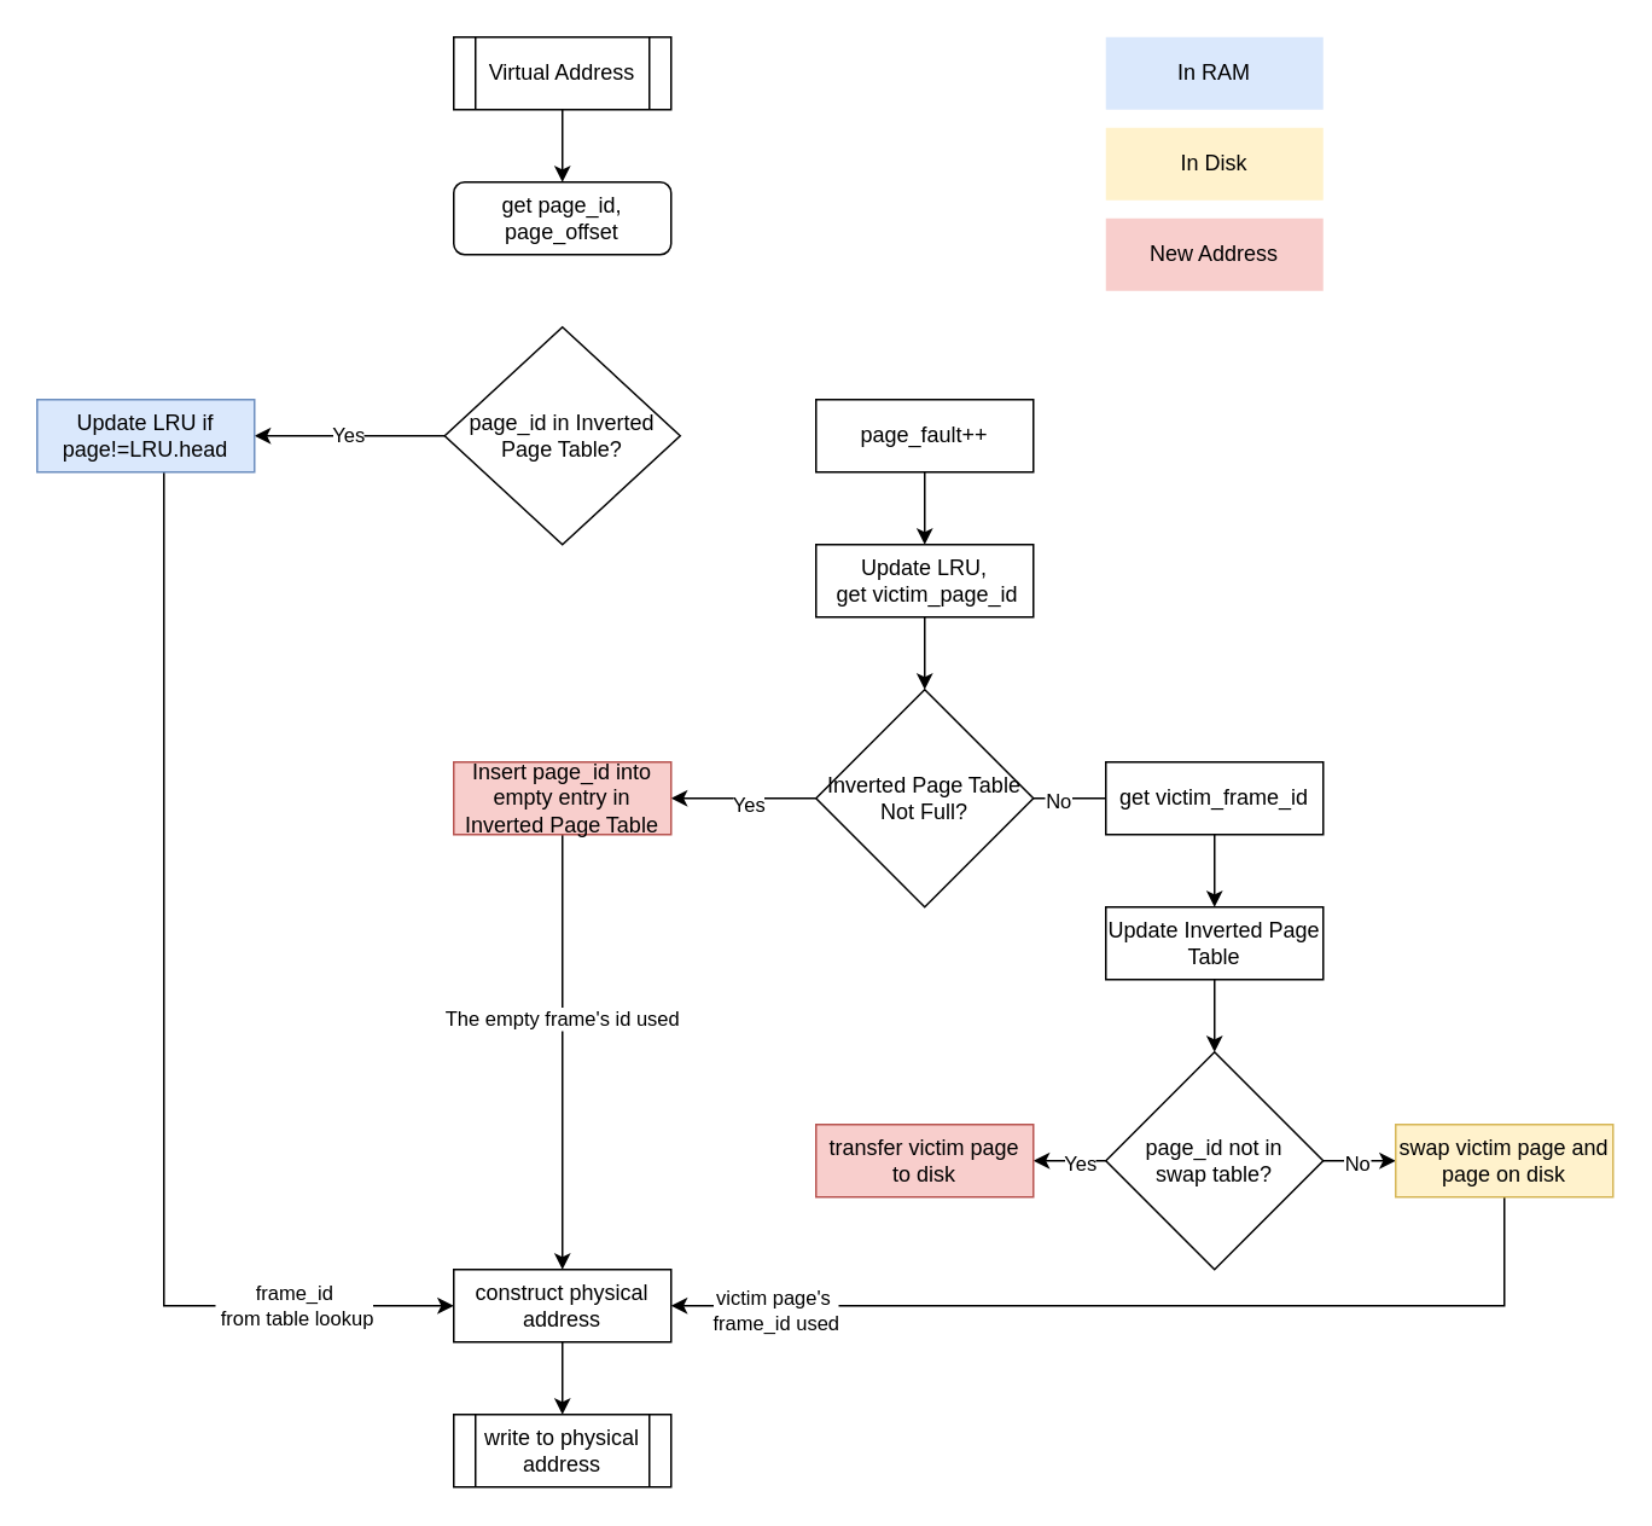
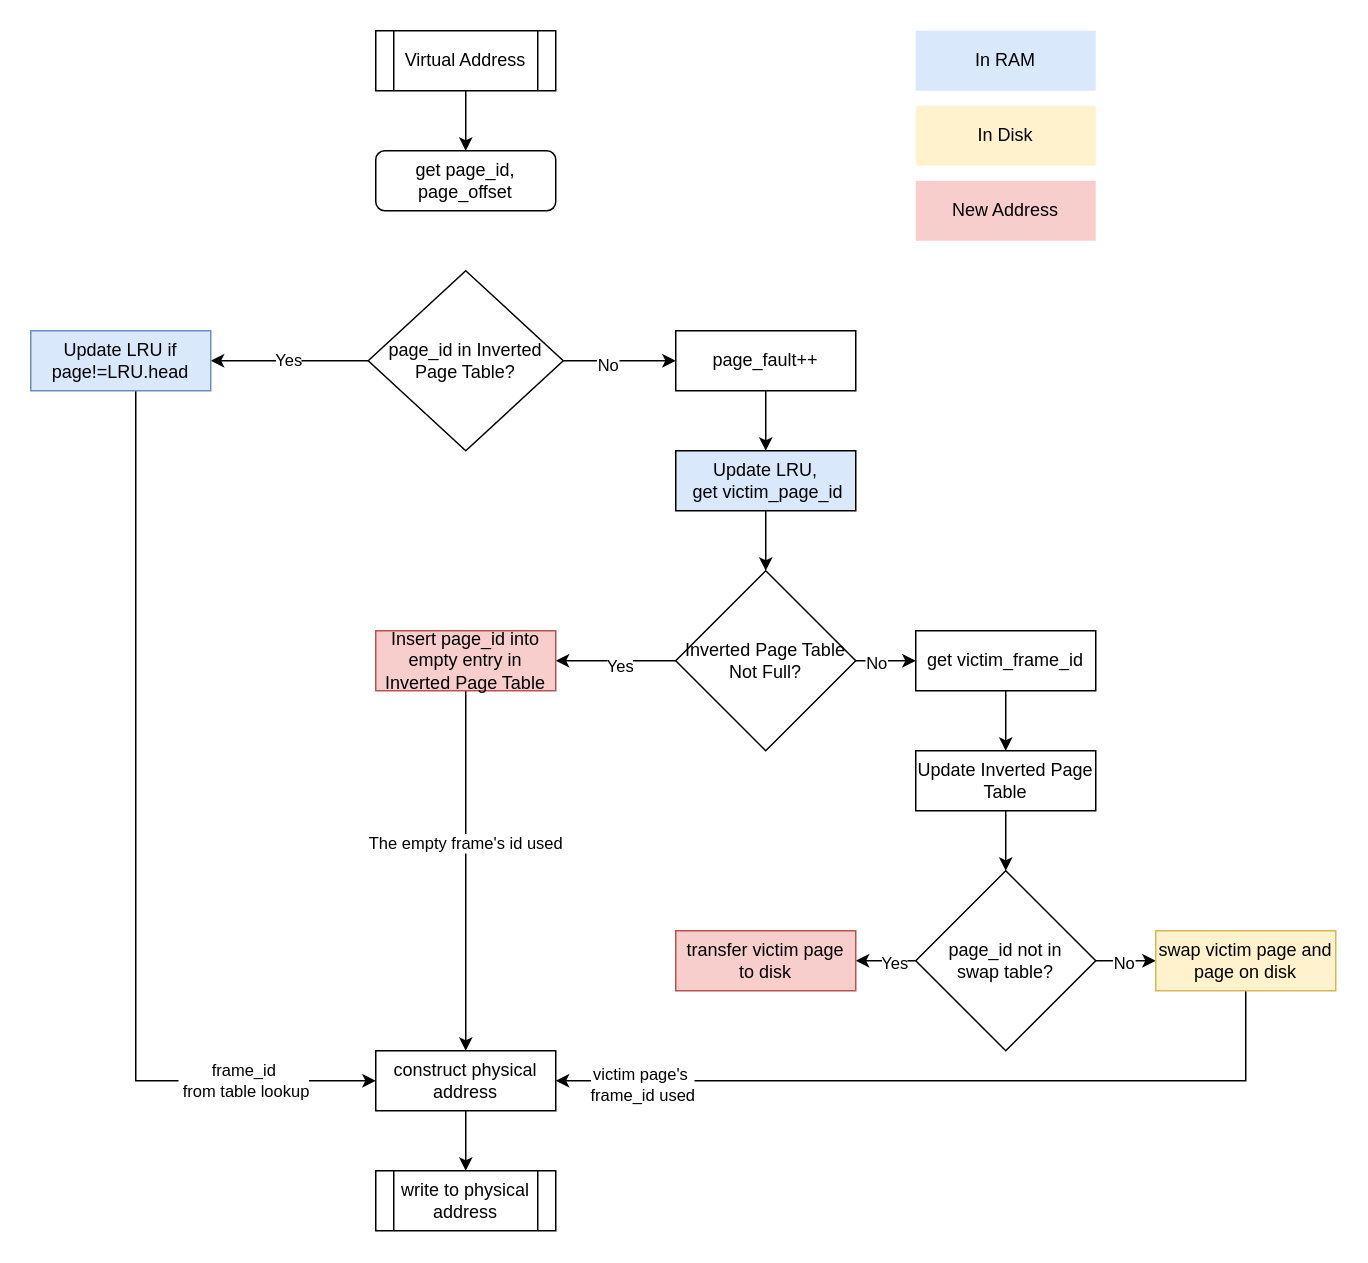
+ <mxCell id="6" value="" style="edgeStyle=orthogonalEdgeStyle;rounded=0;orthogonalLoop=1;jettySize=auto;html=1;exitX=1;exitY=0.5;exitDx=0;exitDy=0;" edge="1" parent="1" source="8" target="15"><mxGeometry relative="1" as="geometry"><mxPoint x="380" y="240" as="sourcePoint" /></mxGeometry></mxCell>
+ <mxCell id="7" value="No" style="edgeLabel;html=1;align=center;verticalAlign=middle;resizable=0;points=[];" vertex="1" connectable="0" parent="6"><mxGeometry x="-0.22" y="-2" relative="1" as="geometry"><mxPoint as="offset" /></mxGeometry></mxCell>
- <mxCell id="25" value="Update LRU,&lt;br&gt;&amp;nbsp;get victim_page_id" style="whiteSpace=wrap;html=1;" vertex="1" parent="1"><mxGeometry x="450" y="300" width="120" height="40" as="geometry" /></mxCell>
+ <mxCell id="25" value="Update LRU,&lt;br&gt;&amp;nbsp;get victim_page_id" style="whiteSpace=wrap;html=1;fillColor=#dae8fc;" vertex="1" parent="1"><mxGeometry x="450" y="300" width="120" height="40" as="geometry" /></mxCell>
- <mxCell id="18" value="" style="edgeStyle=orthogonalEdgeStyle;rounded=0;orthogonalLoop=1;jettySize=auto;html=1;endArrow=none;" edge="1" parent="1" source="20" target="27"><mxGeometry relative="1" as="geometry" /></mxCell>
+ <mxCell id="18" value="" style="edgeStyle=orthogonalEdgeStyle;rounded=0;orthogonalLoop=1;jettySize=auto;html=1;" edge="1" parent="1" source="20" target="27"><mxGeometry relative="1" as="geometry" /></mxCell>
